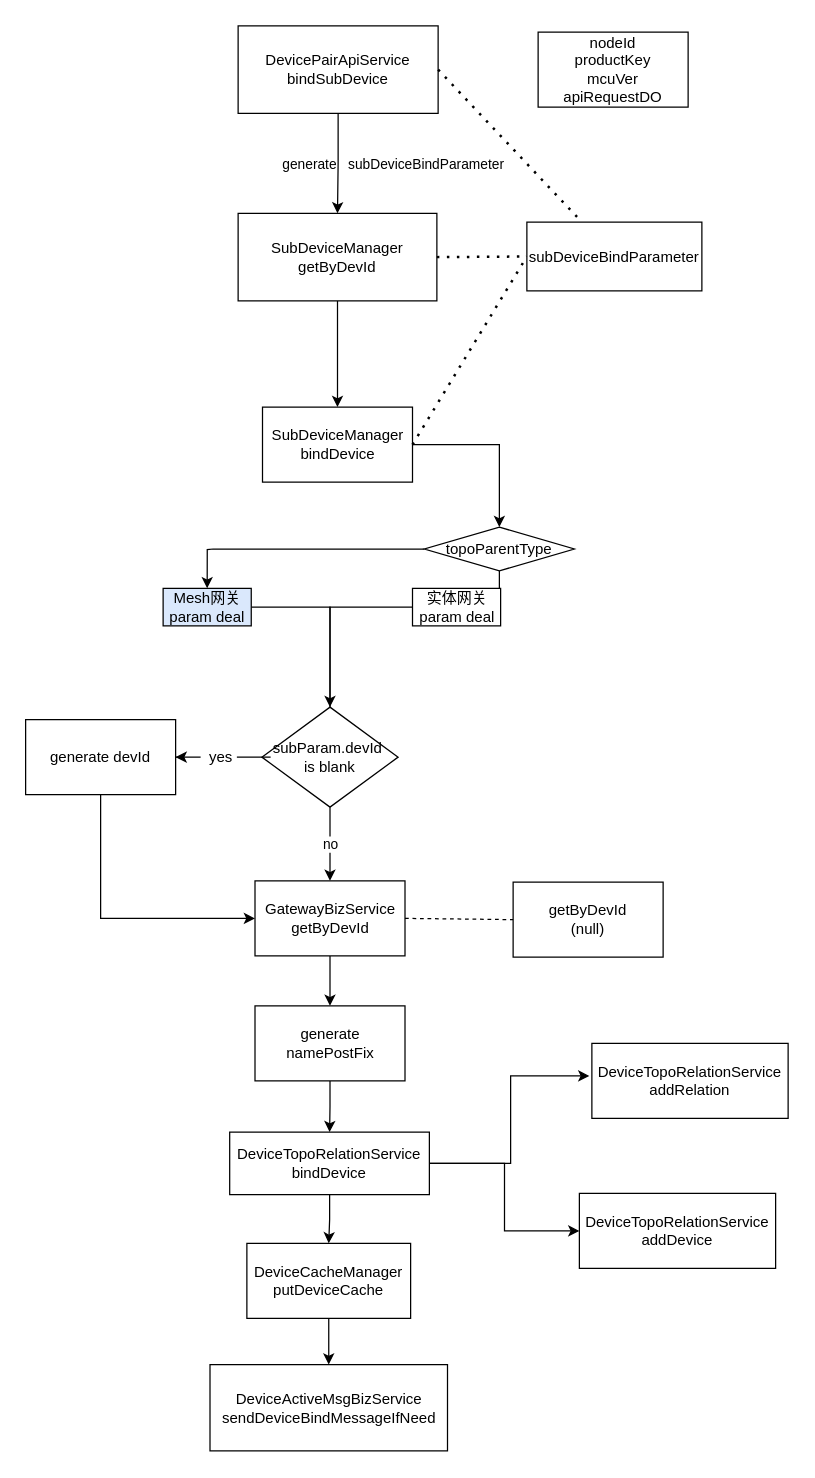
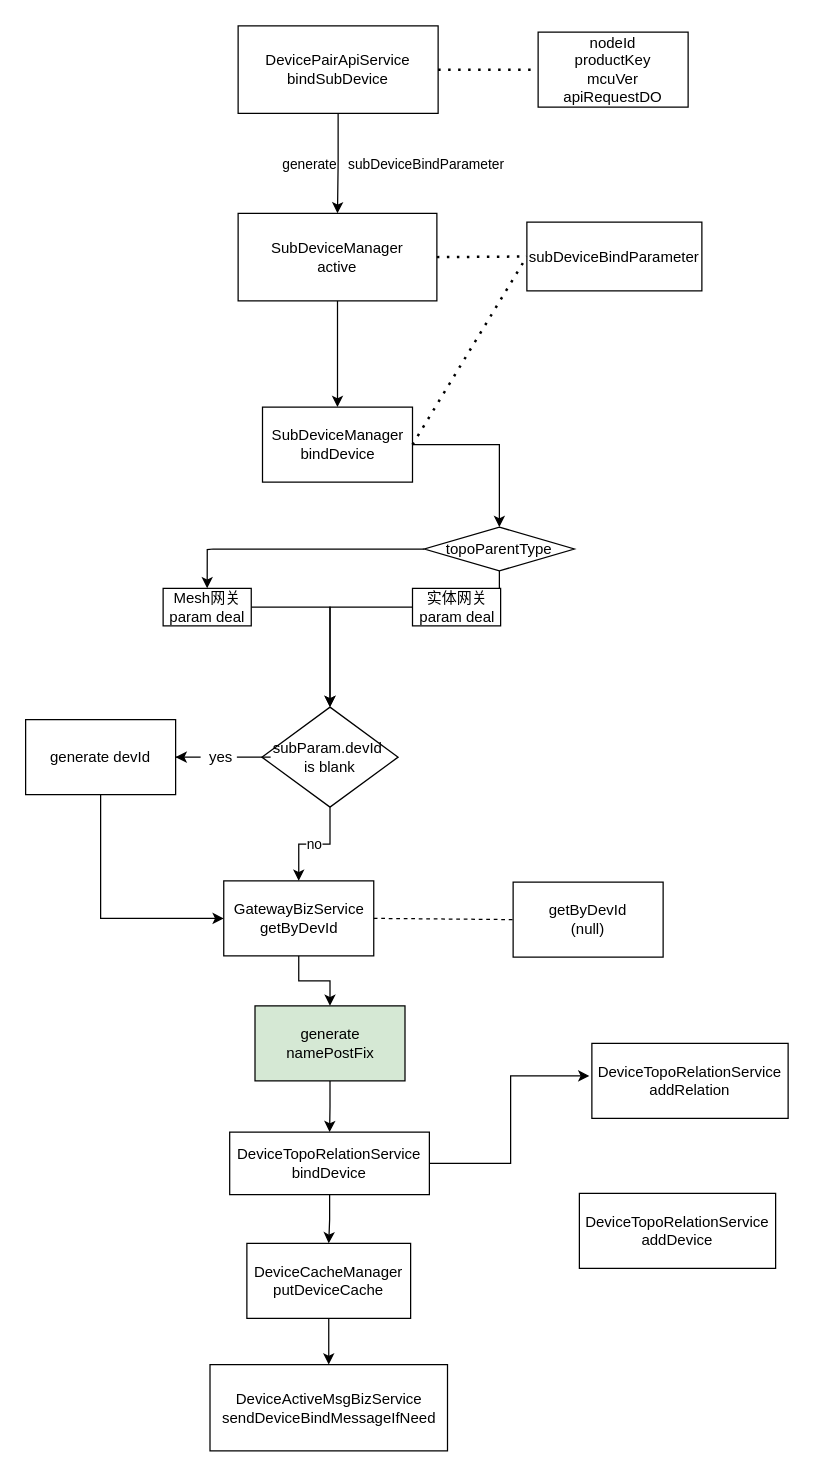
- <mxCell id="7" value="" style="endArrow=none;dashed=1;html=1;dashPattern=1 3;strokeWidth=2;rounded=0;exitX=1;exitY=0.5;exitDx=0;exitDy=0;" edge="1" parent="1" source="4" target="10"><mxGeometry width="50" height="50" relative="1" as="geometry"><mxPoint x="450" y="120" as="sourcePoint" /><mxPoint x="410" y="55" as="targetPoint" /></mxGeometry></mxCell>
+ <mxCell id="7" value="" style="endArrow=none;dashed=1;html=1;dashPattern=1 3;strokeWidth=2;rounded=0;exitX=1;exitY=0.5;exitDx=0;exitDy=0;" edge="1" parent="1" source="4" target="8"><mxGeometry width="50" height="50" relative="1" as="geometry"><mxPoint x="450" y="120" as="sourcePoint" /><mxPoint x="410" y="55" as="targetPoint" /></mxGeometry></mxCell>
- <mxCell id="6" value="SubDeviceManager&lt;br&gt;getByDevId" style="rounded=0;whiteSpace=wrap;html=1;" vertex="1" parent="1"><mxGeometry x="190" y="170" width="159" height="70" as="geometry" /></mxCell>
+ <mxCell id="6" value="SubDeviceManager&lt;br&gt;active" style="rounded=0;whiteSpace=wrap;html=1;" vertex="1" parent="1"><mxGeometry x="190" y="170" width="159" height="70" as="geometry" /></mxCell>
- <mxCell id="20" value="Mesh网关&lt;br&gt;param deal" style="whiteSpace=wrap;html=1;rounded=0;fillColor=#dae8fc;" vertex="1" parent="1"><mxGeometry x="130" y="470" width="70.5" height="30" as="geometry" /></mxCell>
+ <mxCell id="20" value="Mesh网关&lt;br&gt;param deal" style="whiteSpace=wrap;html=1;rounded=0;" vertex="1" parent="1"><mxGeometry x="130" y="470" width="70.5" height="30" as="geometry" /></mxCell>
- <mxCell id="17" style="edgeStyle=orthogonalEdgeStyle;rounded=0;orthogonalLoop=1;jettySize=auto;html=1;entryX=0.5;entryY=0;entryDx=0;entryDy=0;endArrow=none;" edge="1" parent="1" source="18" target="23"><mxGeometry relative="1" as="geometry" /></mxCell>
+ <mxCell id="17" style="edgeStyle=orthogonalEdgeStyle;rounded=0;orthogonalLoop=1;jettySize=auto;html=1;entryX=0.5;entryY=0;entryDx=0;entryDy=0;" edge="1" parent="1" source="18" target="23"><mxGeometry relative="1" as="geometry" /></mxCell>
- <mxCell id="27" value="GatewayBizService&lt;br&gt;getByDevId" style="rounded=0;whiteSpace=wrap;html=1;labelBackgroundColor=none;" vertex="1" parent="1"><mxGeometry x="203.5" y="704" width="120" height="60" as="geometry" /></mxCell>
+ <mxCell id="27" value="GatewayBizService&lt;br&gt;getByDevId" style="rounded=0;whiteSpace=wrap;html=1;labelBackgroundColor=none;" vertex="1" parent="1"><mxGeometry x="178.5" y="704" width="120" height="60" as="geometry" /></mxCell>
- <mxCell id="33" value="generate namePostFix" style="whiteSpace=wrap;html=1;rounded=0;labelBackgroundColor=none;" vertex="1" parent="1"><mxGeometry x="203.5" y="804" width="120" height="60" as="geometry" /></mxCell>
+ <mxCell id="33" value="generate namePostFix" style="whiteSpace=wrap;html=1;rounded=0;labelBackgroundColor=none;fillColor=#d5e8d4;" vertex="1" parent="1"><mxGeometry x="203.5" y="804" width="120" height="60" as="geometry" /></mxCell>
- <mxCell id="36" style="edgeStyle=orthogonalEdgeStyle;rounded=0;orthogonalLoop=1;jettySize=auto;html=1;fontColor=default;" edge="1" parent="1" source="37" target="39"><mxGeometry relative="1" as="geometry" /></mxCell>
